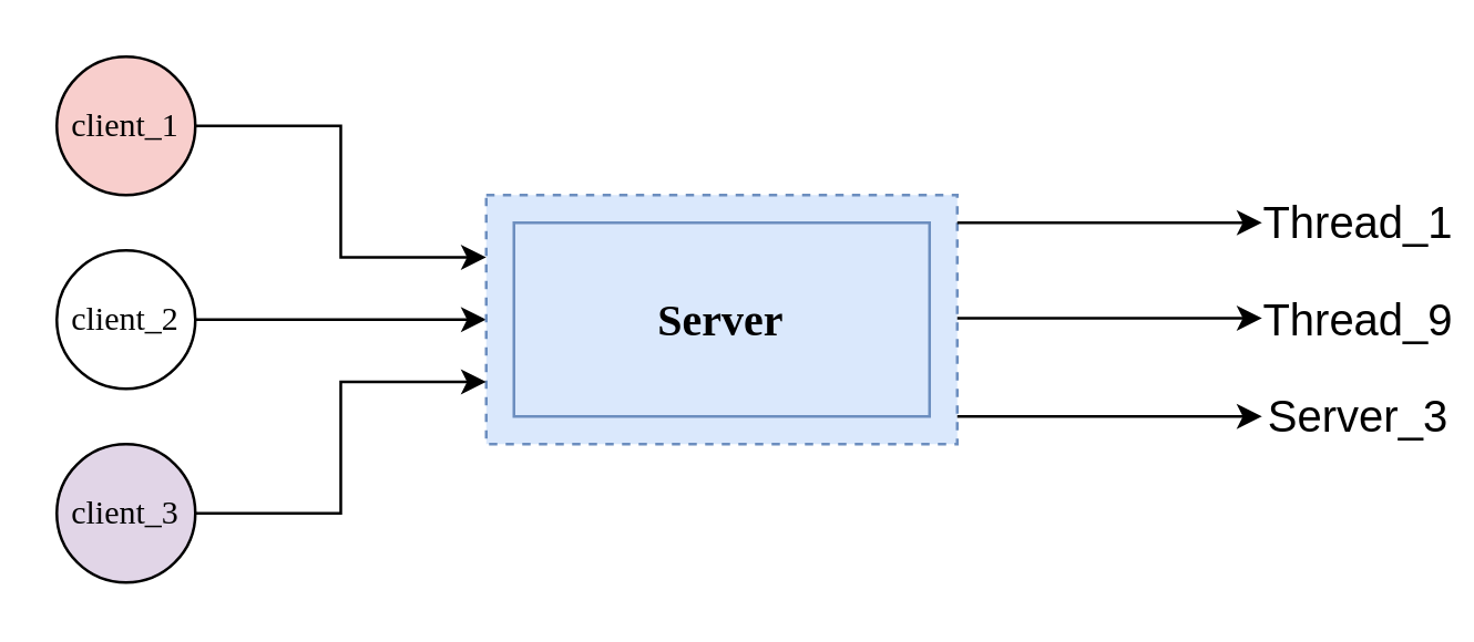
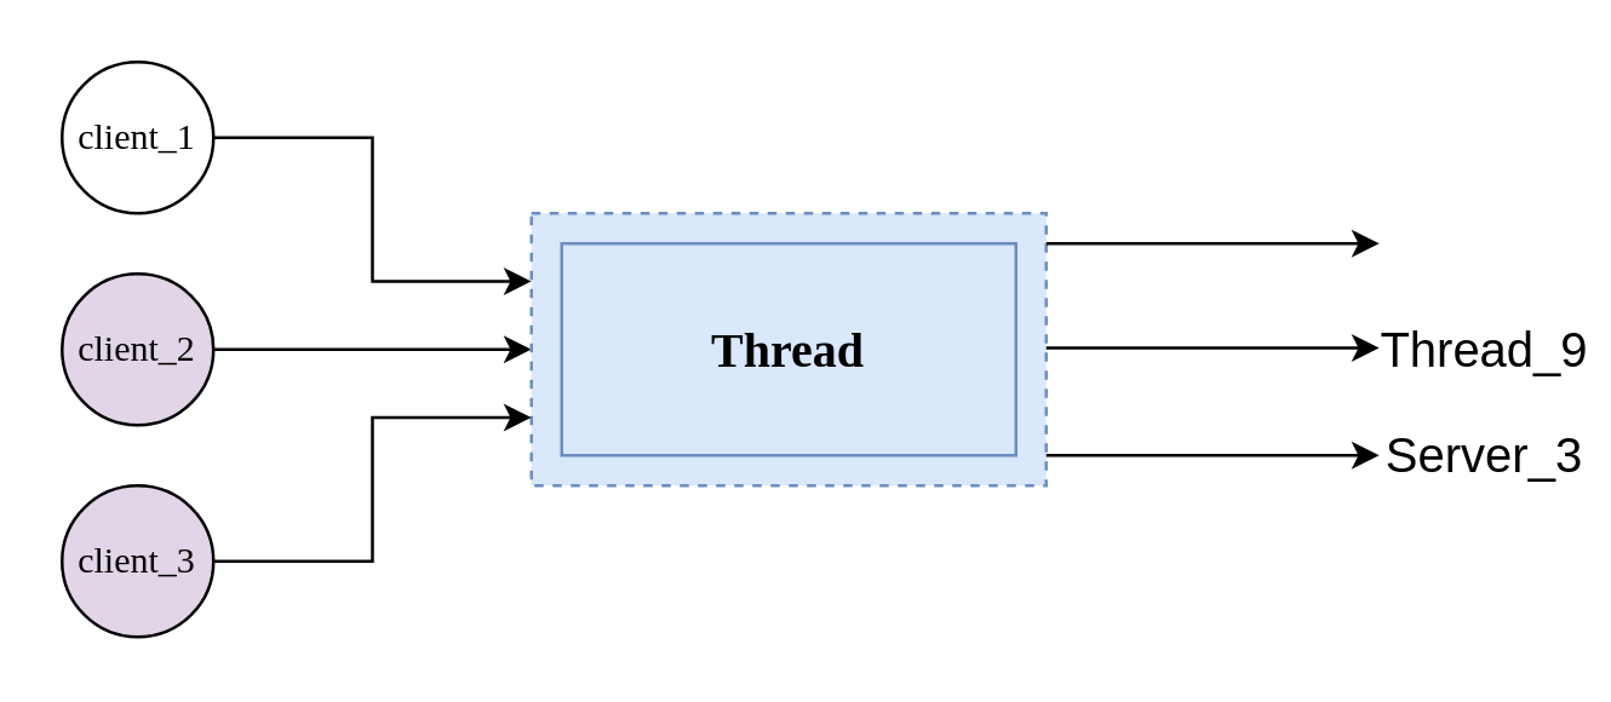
- <mxCell id="5" value="&lt;p&gt;&lt;font face=&quot;Times New Roman&quot;&gt;client_1&lt;/font&gt;&lt;/p&gt;" style="ellipse;whiteSpace=wrap;html=1;aspect=fixed;fillColor=#f8cecc;" vertex="1" parent="1"><mxGeometry x="20" y="20" width="50" height="50" as="geometry" /></mxCell>
+ <mxCell id="5" value="&lt;p&gt;&lt;font face=&quot;Times New Roman&quot;&gt;client_1&lt;/font&gt;&lt;/p&gt;" style="ellipse;whiteSpace=wrap;html=1;aspect=fixed;" vertex="1" parent="1"><mxGeometry x="20" y="20" width="50" height="50" as="geometry" /></mxCell>
- <mxCell id="13" value="&lt;font style=&quot;font-size: 16px&quot;&gt;Thread_1&lt;/font&gt;" style="text;html=1;strokeColor=none;fillColor=none;align=center;verticalAlign=middle;whiteSpace=wrap;rounded=0;" vertex="1" parent="1"><mxGeometry x="470" y="70" width="40" height="20" as="geometry" /></mxCell>
- <mxCell id="6" value="&lt;span&gt;&lt;font face=&quot;Times New Roman&quot;&gt;client_2&lt;/font&gt;&lt;/span&gt;" style="ellipse;whiteSpace=wrap;html=1;aspect=fixed;" vertex="1" parent="1"><mxGeometry x="20" y="90" width="50" height="50" as="geometry" /></mxCell>
+ <mxCell id="6" value="&lt;span&gt;&lt;font face=&quot;Times New Roman&quot;&gt;client_2&lt;/font&gt;&lt;/span&gt;" style="ellipse;whiteSpace=wrap;html=1;aspect=fixed;fillColor=#e1d5e7;" vertex="1" parent="1"><mxGeometry x="20" y="90" width="50" height="50" as="geometry" /></mxCell>
- <mxCell id="9" value="&lt;font style=&quot;font-size: 16px&quot; face=&quot;Times New Roman&quot;&gt;&lt;b&gt;Server&lt;/b&gt;&lt;/font&gt;" style="rounded=0;whiteSpace=wrap;html=1;fillColor=#dae8fc;strokeColor=#6c8ebf;" vertex="1" parent="1"><mxGeometry x="185" y="80" width="150" height="70" as="geometry" /></mxCell>
+ <mxCell id="9" value="&lt;font style=&quot;font-size: 16px&quot; face=&quot;Times New Roman&quot;&gt;&lt;b&gt;Thread&lt;/b&gt;&lt;/font&gt;" style="rounded=0;whiteSpace=wrap;html=1;fillColor=#dae8fc;strokeColor=#6c8ebf;" vertex="1" parent="1"><mxGeometry x="185" y="80" width="150" height="70" as="geometry" /></mxCell>
